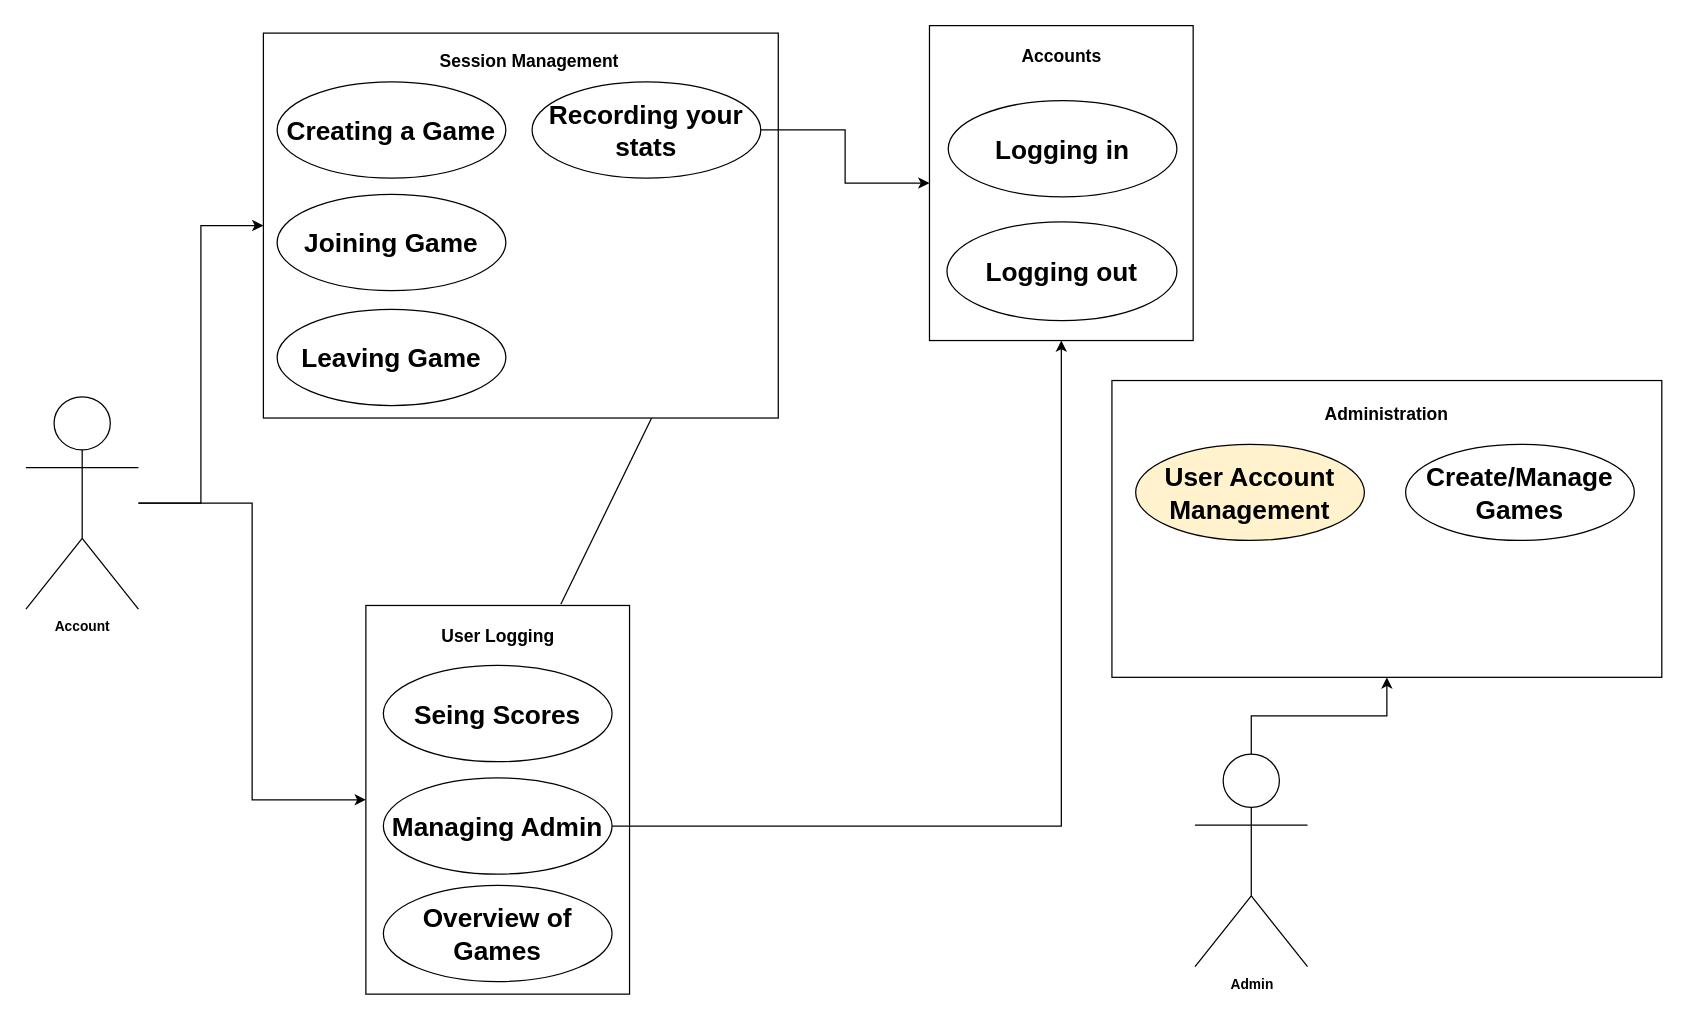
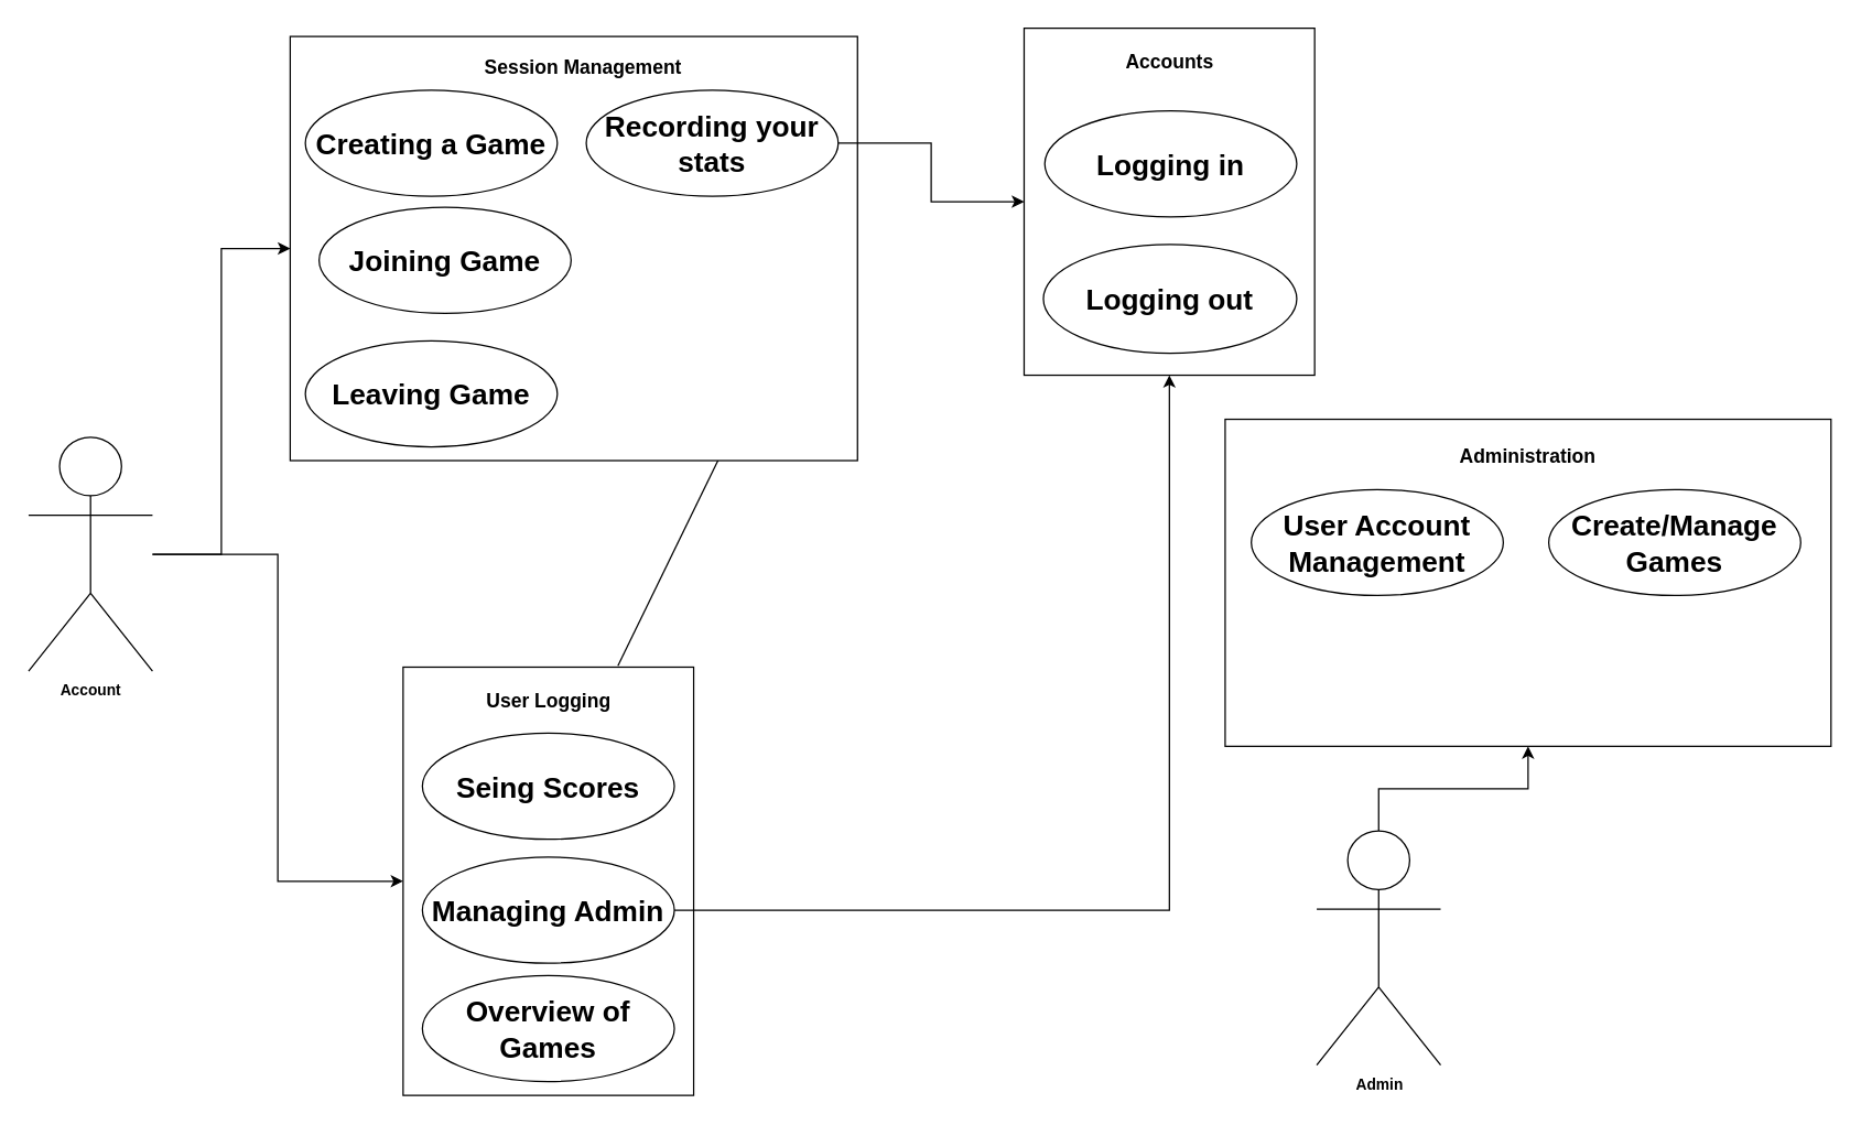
- <mxCell id="23" value="&lt;font size=&quot;1&quot; style=&quot;&quot;&gt;&lt;b style=&quot;font-size: 21px;&quot;&gt;Joining Game&lt;/b&gt;&lt;/font&gt;" style="ellipse;whiteSpace=wrap;html=1;" vertex="1" parent="1"><mxGeometry x="221" y="155" width="183" height="77" as="geometry" /></mxCell>
+ <mxCell id="23" value="&lt;font size=&quot;1&quot; style=&quot;&quot;&gt;&lt;b style=&quot;font-size: 21px;&quot;&gt;Joining Game&lt;/b&gt;&lt;/font&gt;" style="ellipse;whiteSpace=wrap;html=1;" vertex="1" parent="1"><mxGeometry x="231" y="150" width="183" height="77" as="geometry" /></mxCell>
- <mxCell id="14" value="&lt;font size=&quot;1&quot; style=&quot;&quot;&gt;&lt;b style=&quot;font-size: 21px;&quot;&gt;User Account Management&lt;/b&gt;&lt;/font&gt;" style="ellipse;whiteSpace=wrap;html=1;fillColor=#fff2cc;" vertex="1" parent="1"><mxGeometry x="908" y="355" width="183" height="77" as="geometry" /></mxCell>
+ <mxCell id="14" value="&lt;font size=&quot;1&quot; style=&quot;&quot;&gt;&lt;b style=&quot;font-size: 21px;&quot;&gt;User Account Management&lt;/b&gt;&lt;/font&gt;" style="ellipse;whiteSpace=wrap;html=1;" vertex="1" parent="1"><mxGeometry x="908" y="355" width="183" height="77" as="geometry" /></mxCell>
